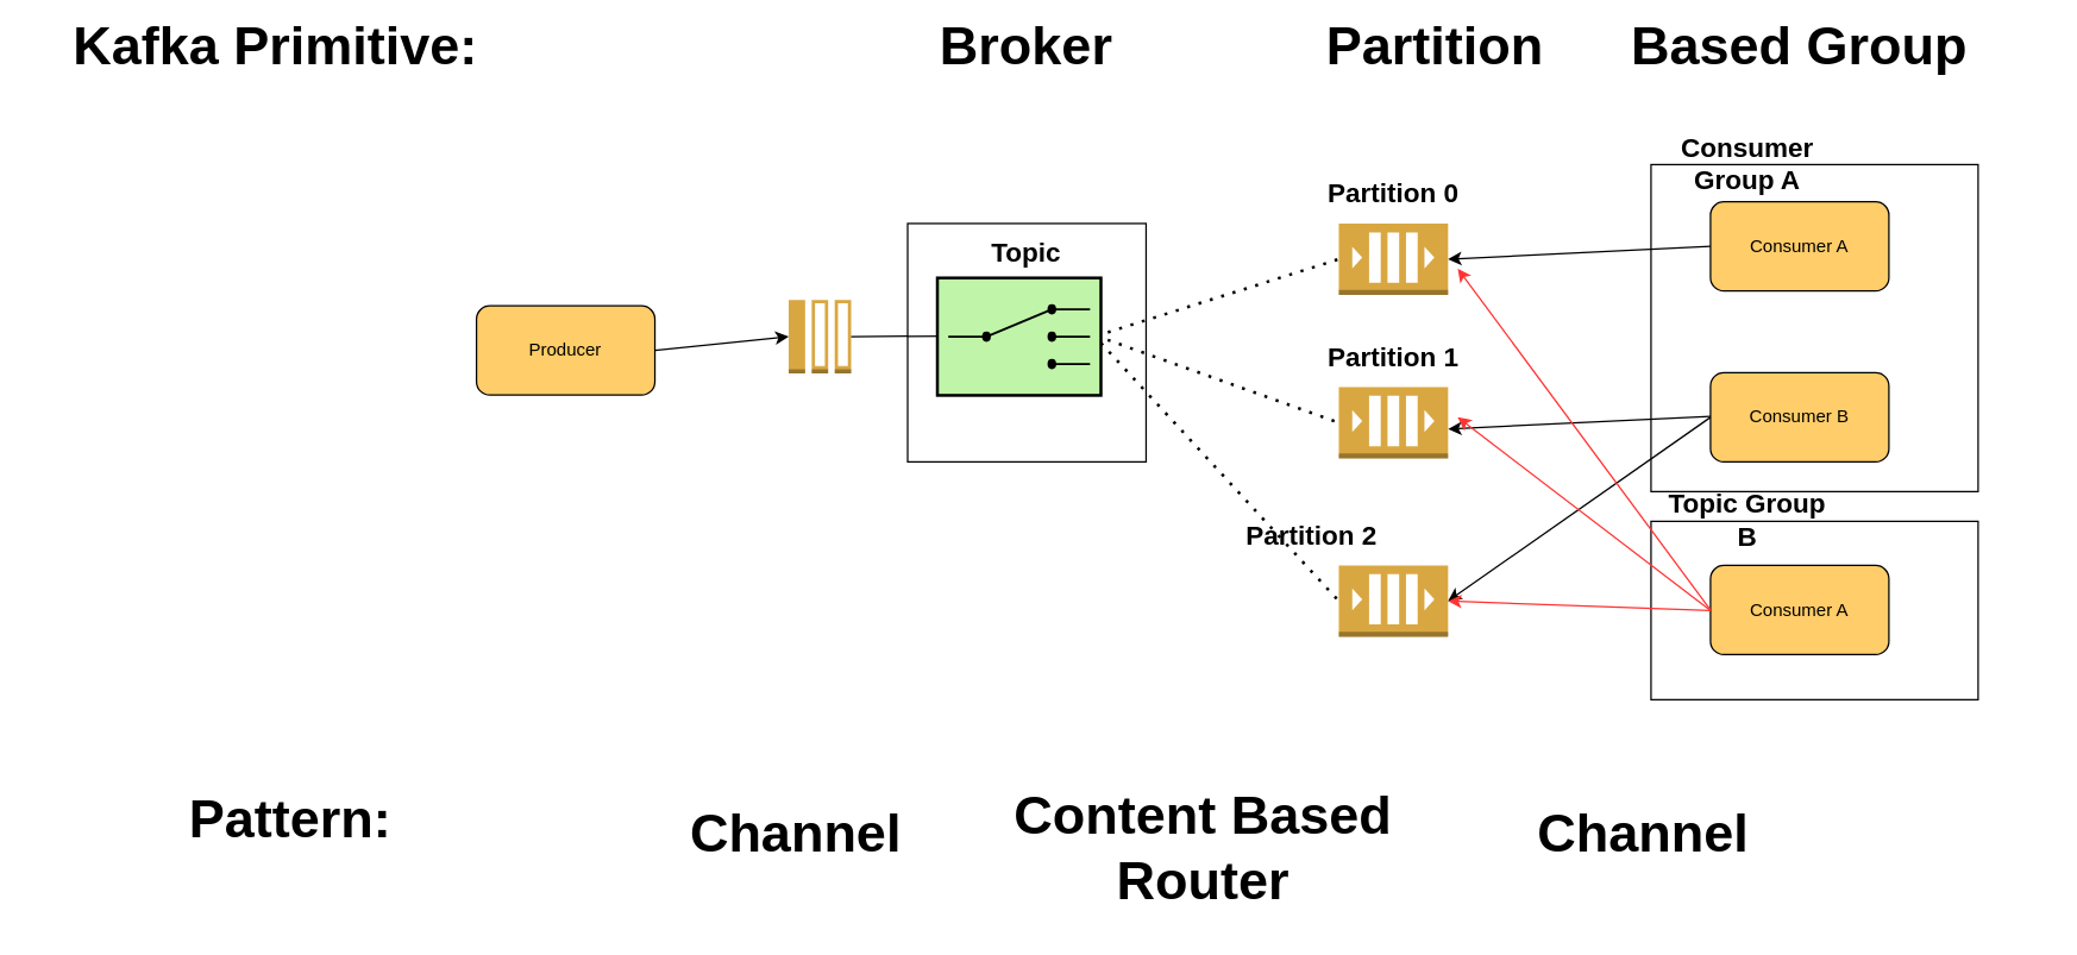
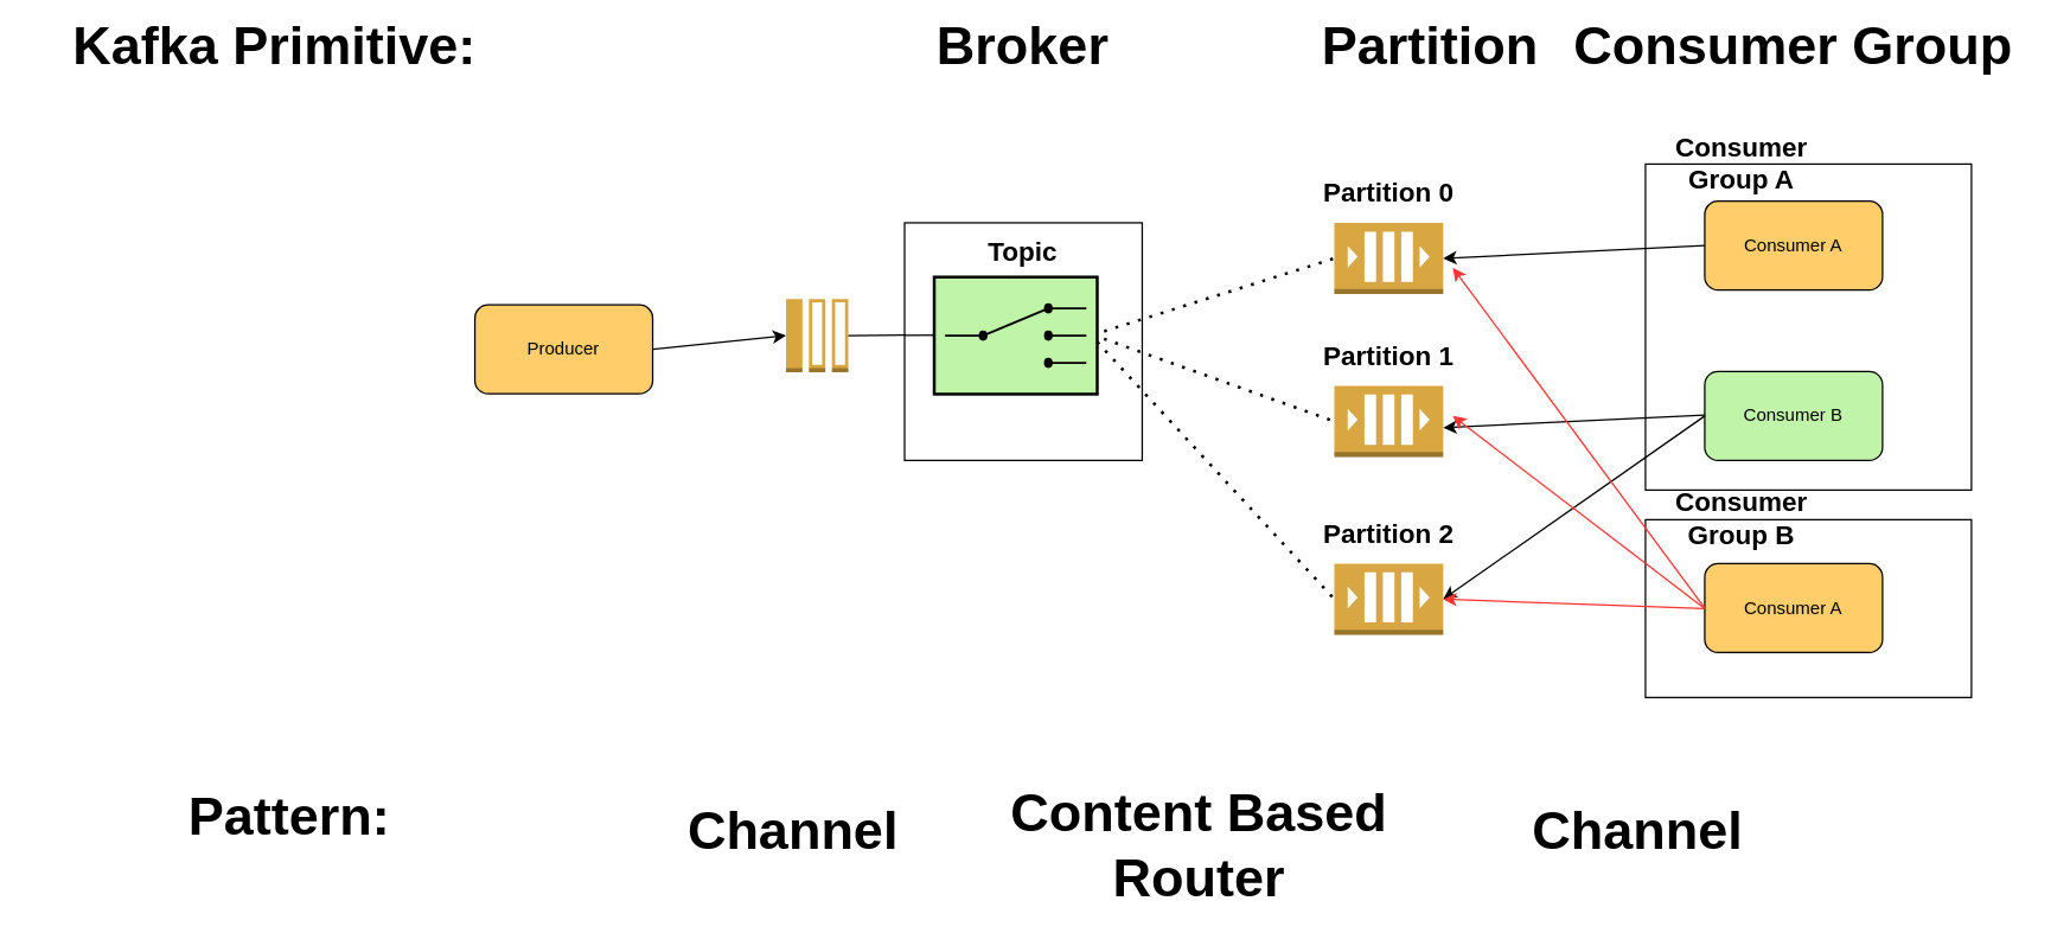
- <mxCell id="33" value="&lt;span style=&quot;font-size: 36px&quot;&gt;&lt;b&gt;Based Group&lt;/b&gt;&lt;/span&gt;" style="text;html=1;strokeColor=none;fillColor=none;align=center;verticalAlign=middle;whiteSpace=wrap;rounded=0;shadow=0;" vertex="1" parent="1"><mxGeometry x="1045" y="20" width="330" height="20" as="geometry" /></mxCell>
+ <mxCell id="33" value="&lt;span style=&quot;font-size: 36px&quot;&gt;&lt;b&gt;Consumer Group&lt;/b&gt;&lt;/span&gt;" style="text;html=1;strokeColor=none;fillColor=none;align=center;verticalAlign=middle;whiteSpace=wrap;rounded=0;shadow=0;" vertex="1" parent="1"><mxGeometry x="1045" y="20" width="330" height="20" as="geometry" /></mxCell>
- <mxCell id="20" value="Consumer B" style="rounded=1;whiteSpace=wrap;html=1;shadow=0;fillColor=#FFCD69;" vertex="1" parent="1"><mxGeometry x="1150" y="250" width="120" height="60" as="geometry" /></mxCell>
+ <mxCell id="20" value="Consumer B" style="rounded=1;whiteSpace=wrap;html=1;shadow=0;fillColor=#c0f5a9;" vertex="1" parent="1"><mxGeometry x="1150" y="250" width="120" height="60" as="geometry" /></mxCell>
- <mxCell id="23" value="&lt;font style=&quot;font-size: 18px&quot;&gt;&lt;b&gt;Topic Group B&lt;br&gt;&lt;/b&gt;&lt;/font&gt;" style="text;html=1;strokeColor=none;fillColor=none;align=center;verticalAlign=middle;whiteSpace=wrap;rounded=0;shadow=0;" vertex="1" parent="1"><mxGeometry x="1120" y="340" width="110" height="20" as="geometry" /></mxCell>
+ <mxCell id="23" value="&lt;font style=&quot;font-size: 18px&quot;&gt;&lt;b&gt;Consumer Group B&lt;br&gt;&lt;/b&gt;&lt;/font&gt;" style="text;html=1;strokeColor=none;fillColor=none;align=center;verticalAlign=middle;whiteSpace=wrap;rounded=0;shadow=0;" vertex="1" parent="1"><mxGeometry x="1120" y="340" width="110" height="20" as="geometry" /></mxCell>
- <mxCell id="15" value="&lt;font style=&quot;font-size: 18px&quot;&gt;&lt;b&gt;Partition 2&lt;br&gt;&lt;/b&gt;&lt;/font&gt;" style="text;html=1;strokeColor=none;fillColor=none;align=center;verticalAlign=middle;whiteSpace=wrap;rounded=0;shadow=0;" vertex="1" parent="1"><mxGeometry x="826.75" y="350" width="110" height="20" as="geometry" /></mxCell>
+ <mxCell id="15" value="&lt;font style=&quot;font-size: 18px&quot;&gt;&lt;b&gt;Partition 2&lt;br&gt;&lt;/b&gt;&lt;/font&gt;" style="text;html=1;strokeColor=none;fillColor=none;align=center;verticalAlign=middle;whiteSpace=wrap;rounded=0;shadow=0;" vertex="1" parent="1"><mxGeometry x="881.75" y="350" width="110" height="20" as="geometry" /></mxCell>
